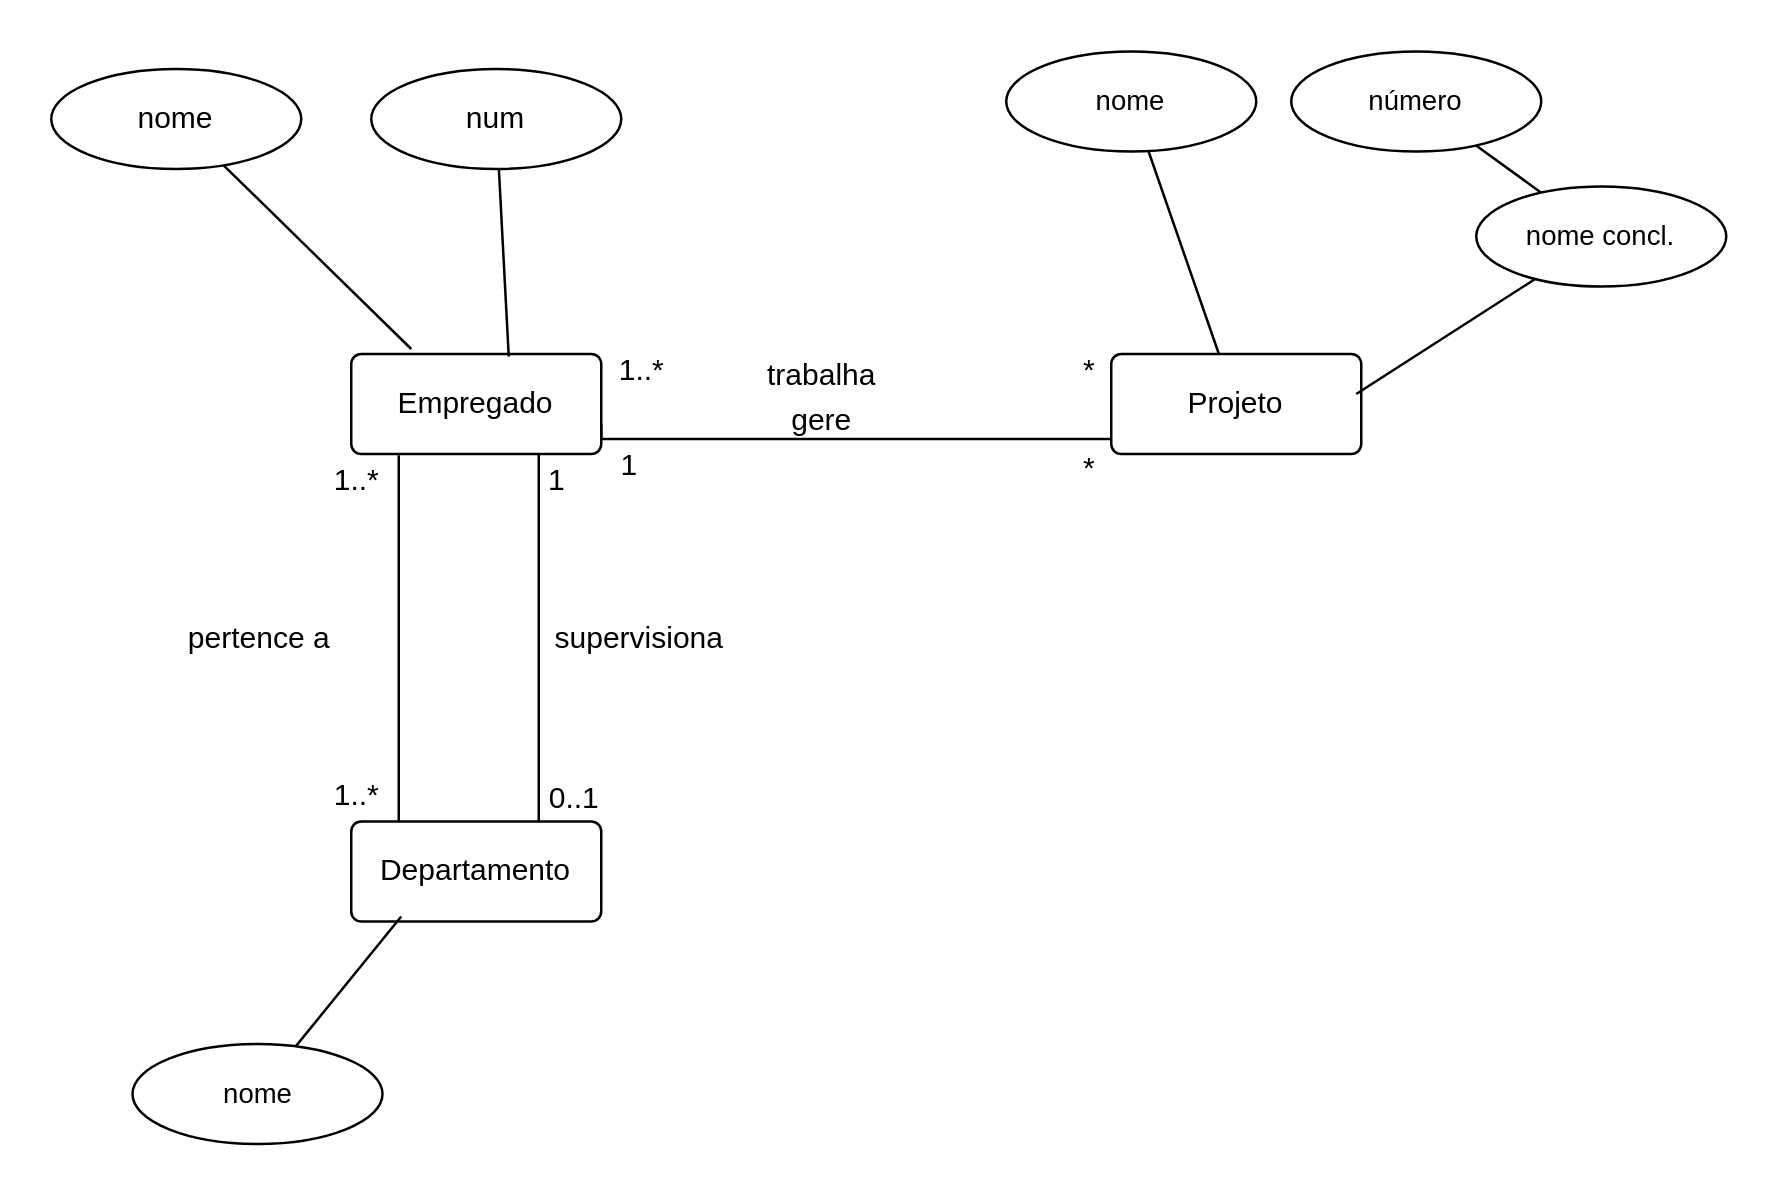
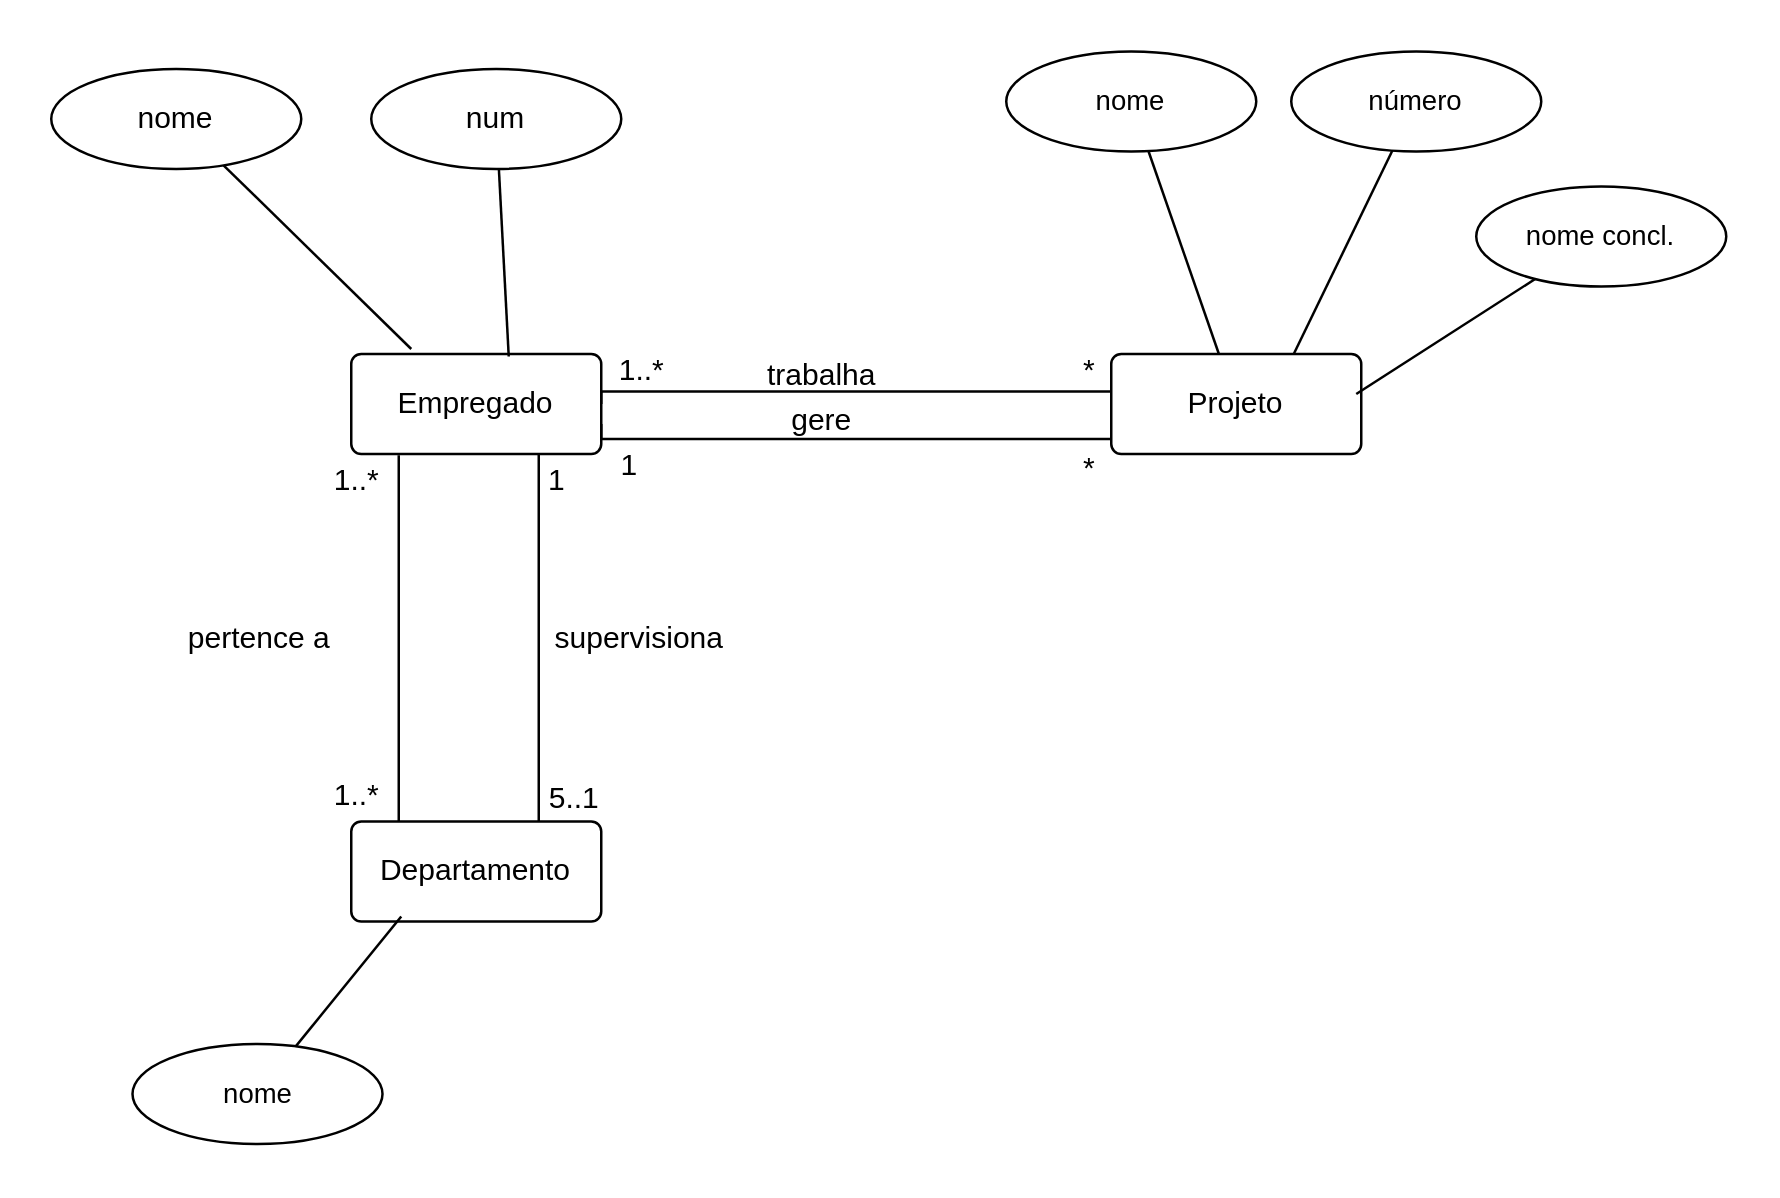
- <mxCell id="28" style="edgeStyle=none;rounded=0;orthogonalLoop=1;jettySize=auto;html=1;strokeColor=default;align=center;verticalAlign=middle;fontFamily=Helvetica;fontSize=11;fontColor=default;labelBackgroundColor=default;endArrow=none;endFill=0;" edge="1" parent="1" source="27" target="29"><mxGeometry relative="1" as="geometry" /></mxCell>
+ <mxCell id="28" style="edgeStyle=none;rounded=0;orthogonalLoop=1;jettySize=auto;html=1;entryX=0.73;entryY=0;entryDx=0;entryDy=0;entryPerimeter=0;strokeColor=default;align=center;verticalAlign=middle;fontFamily=Helvetica;fontSize=11;fontColor=default;labelBackgroundColor=default;endArrow=none;endFill=0;" edge="1" parent="1" source="27" target="7"><mxGeometry relative="1" as="geometry" /></mxCell>
+ <mxCell id="3" style="edgeStyle=orthogonalEdgeStyle;rounded=0;orthogonalLoop=1;jettySize=auto;html=1;exitX=1;exitY=0.5;exitDx=0;exitDy=0;endArrow=none;endFill=0;" edge="1" parent="1" source="6" target="7"><mxGeometry relative="1" as="geometry"><Array as="points"><mxPoint x="240" y="156" /></Array></mxGeometry></mxCell>
- <mxCell id="20" value="0..1" style="text;html=1;align=center;verticalAlign=middle;resizable=0;points=[];autosize=1;strokeColor=none;fillColor=none;" vertex="1" parent="1"><mxGeometry x="210" y="306" width="38" height="26" as="geometry" /></mxCell>
+ <mxCell id="20" value="5..1" style="text;html=1;align=center;verticalAlign=middle;resizable=0;points=[];autosize=1;strokeColor=none;fillColor=none;" vertex="1" parent="1"><mxGeometry x="210" y="306" width="38" height="26" as="geometry" /></mxCell>
